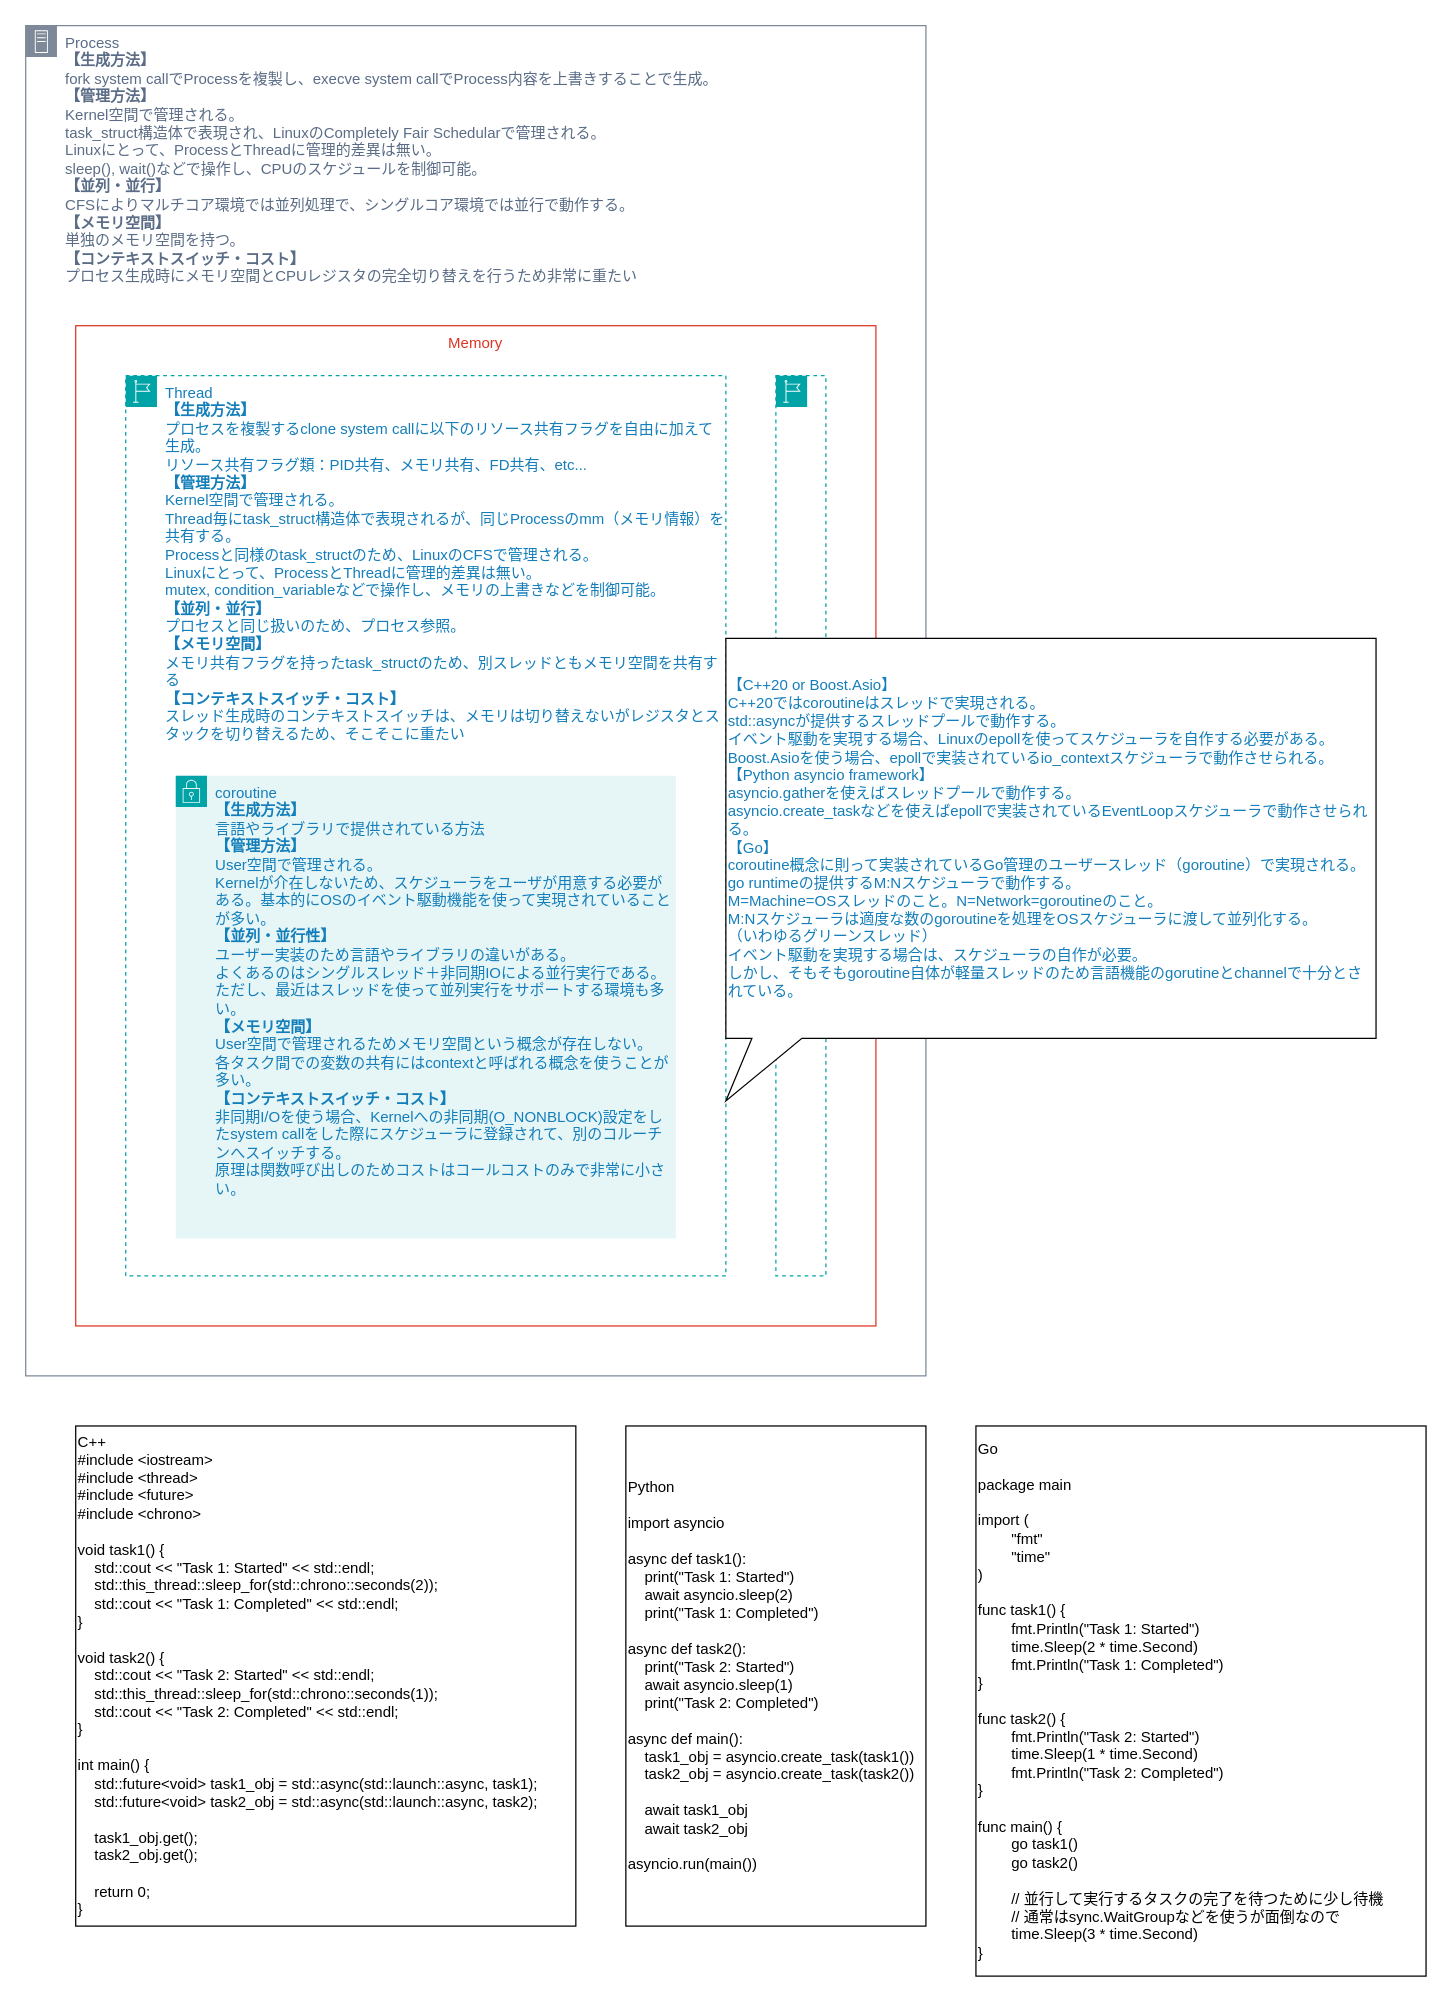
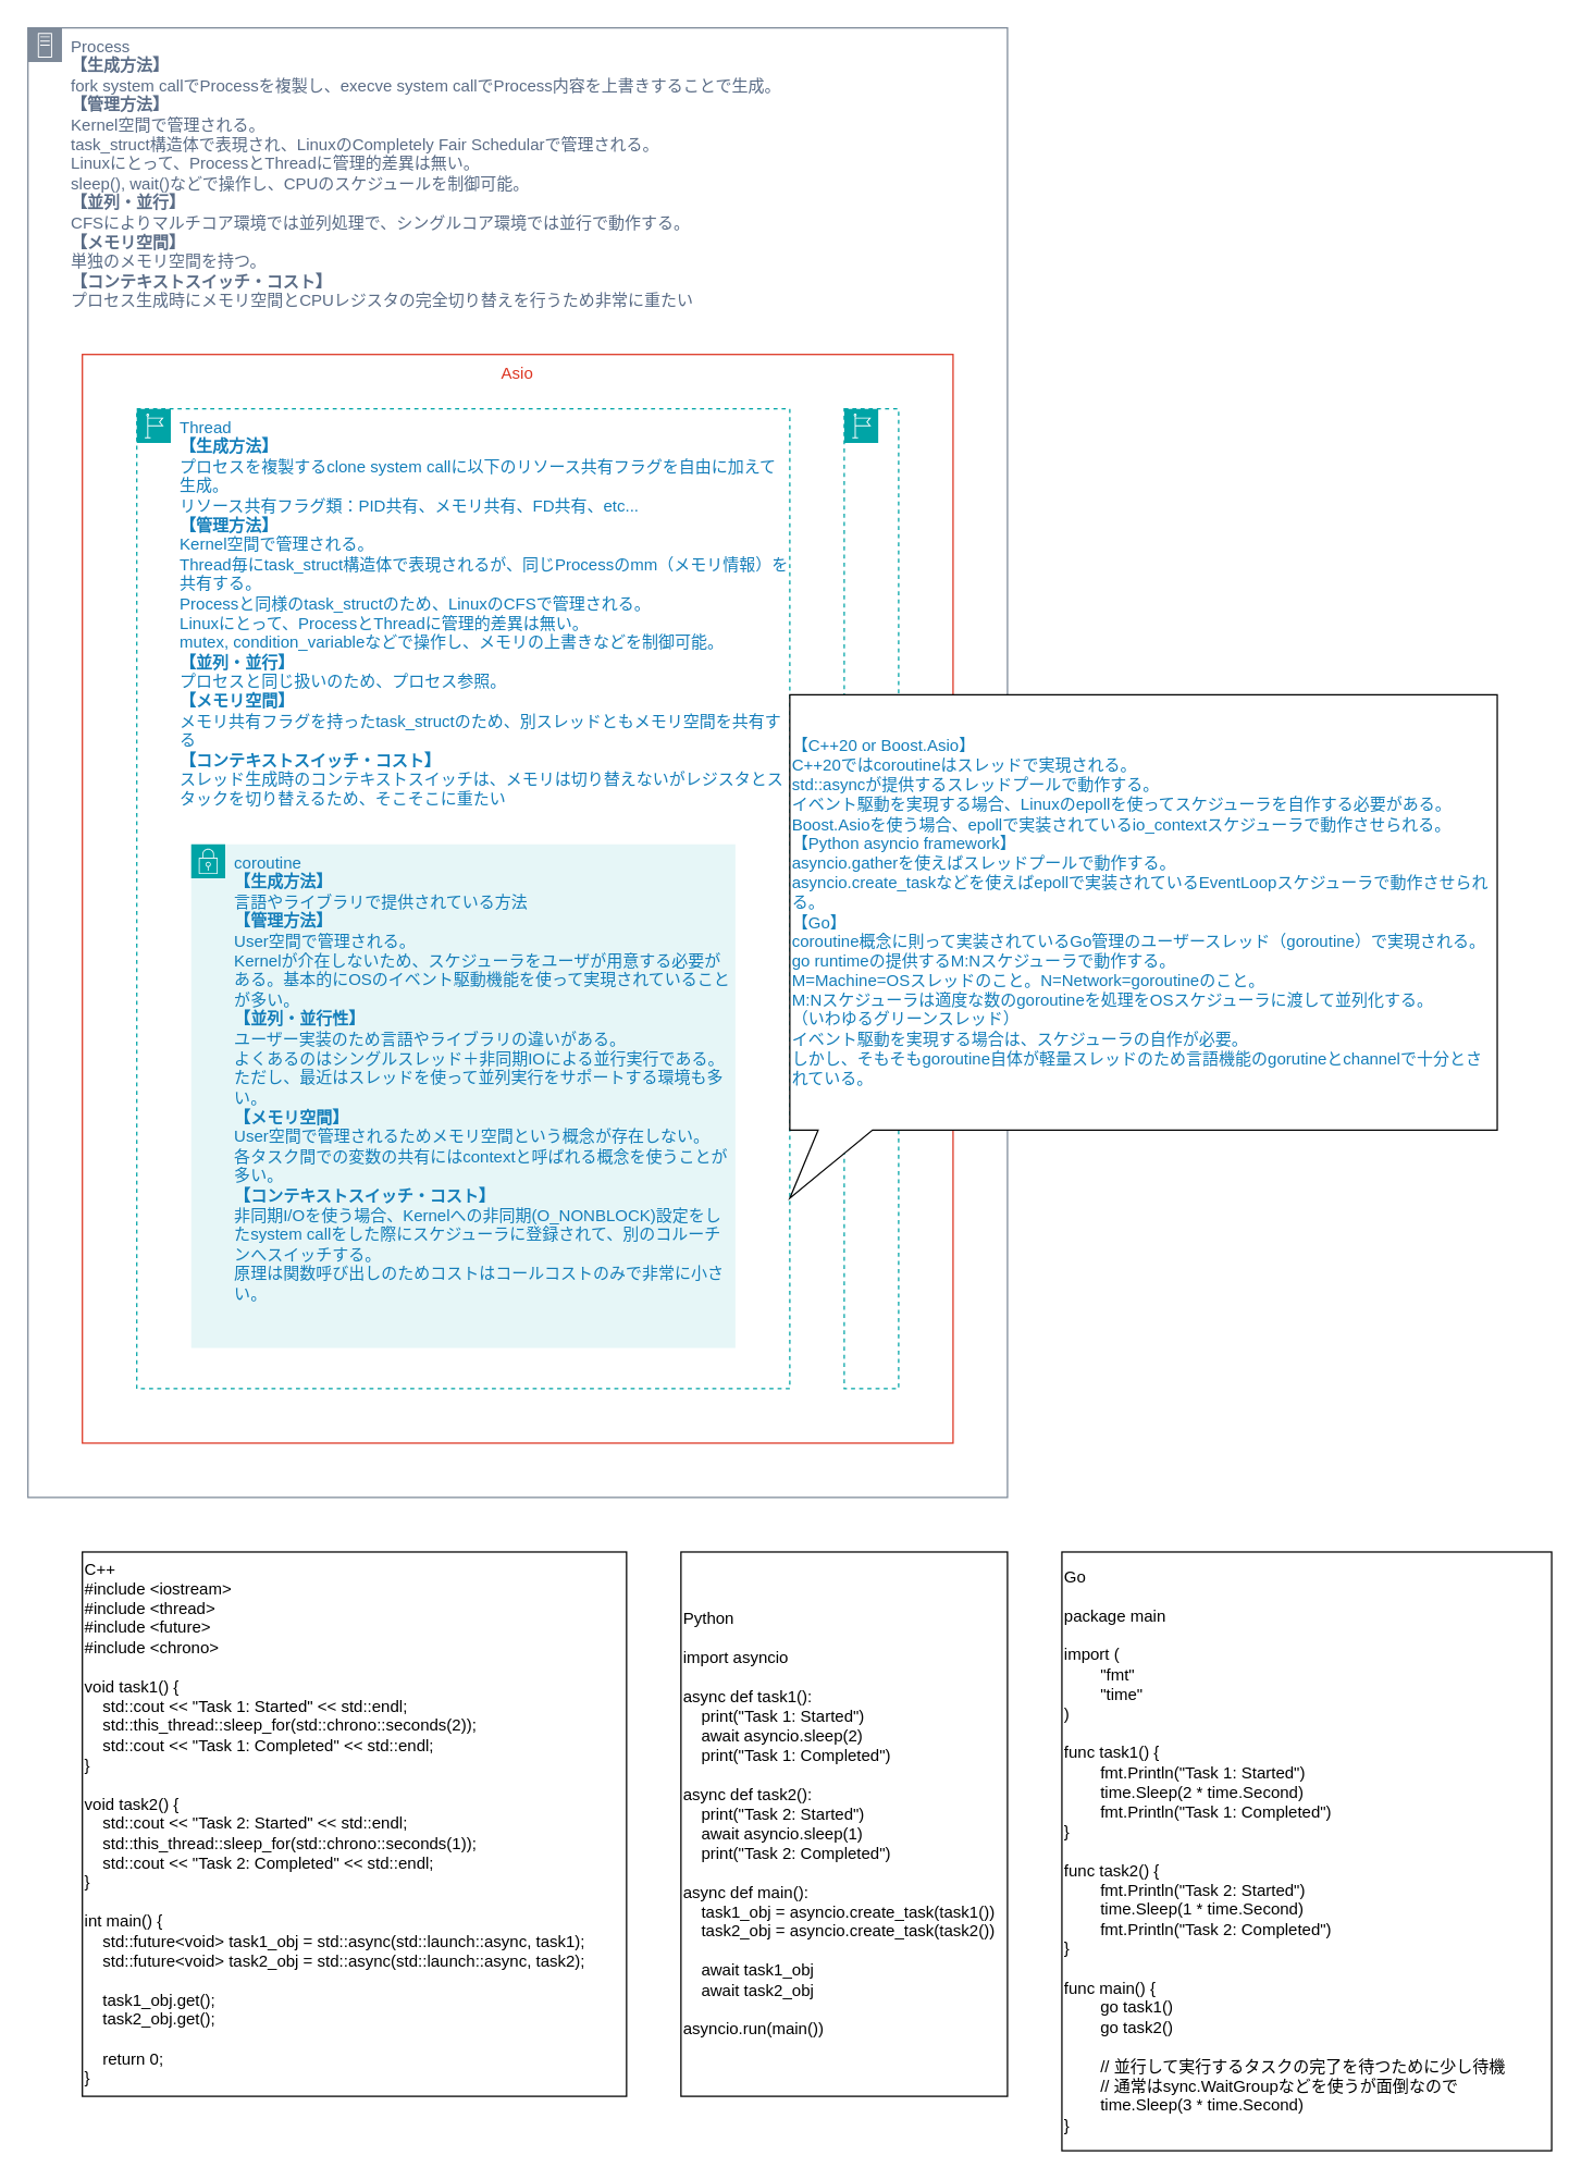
- <mxCell id="4" value="Memory" style="fillColor=none;strokeColor=#DD3522;verticalAlign=top;fontStyle=0;fontColor=#DD3522;whiteSpace=wrap;html=1;" vertex="1" parent="2"><mxGeometry x="60" y="260" width="640" height="800" as="geometry" /></mxCell>
+ <mxCell id="4" value="Asio" style="fillColor=none;strokeColor=#DD3522;verticalAlign=top;fontStyle=0;fontColor=#DD3522;whiteSpace=wrap;html=1;" vertex="1" parent="2"><mxGeometry x="60" y="260" width="640" height="800" as="geometry" /></mxCell>
